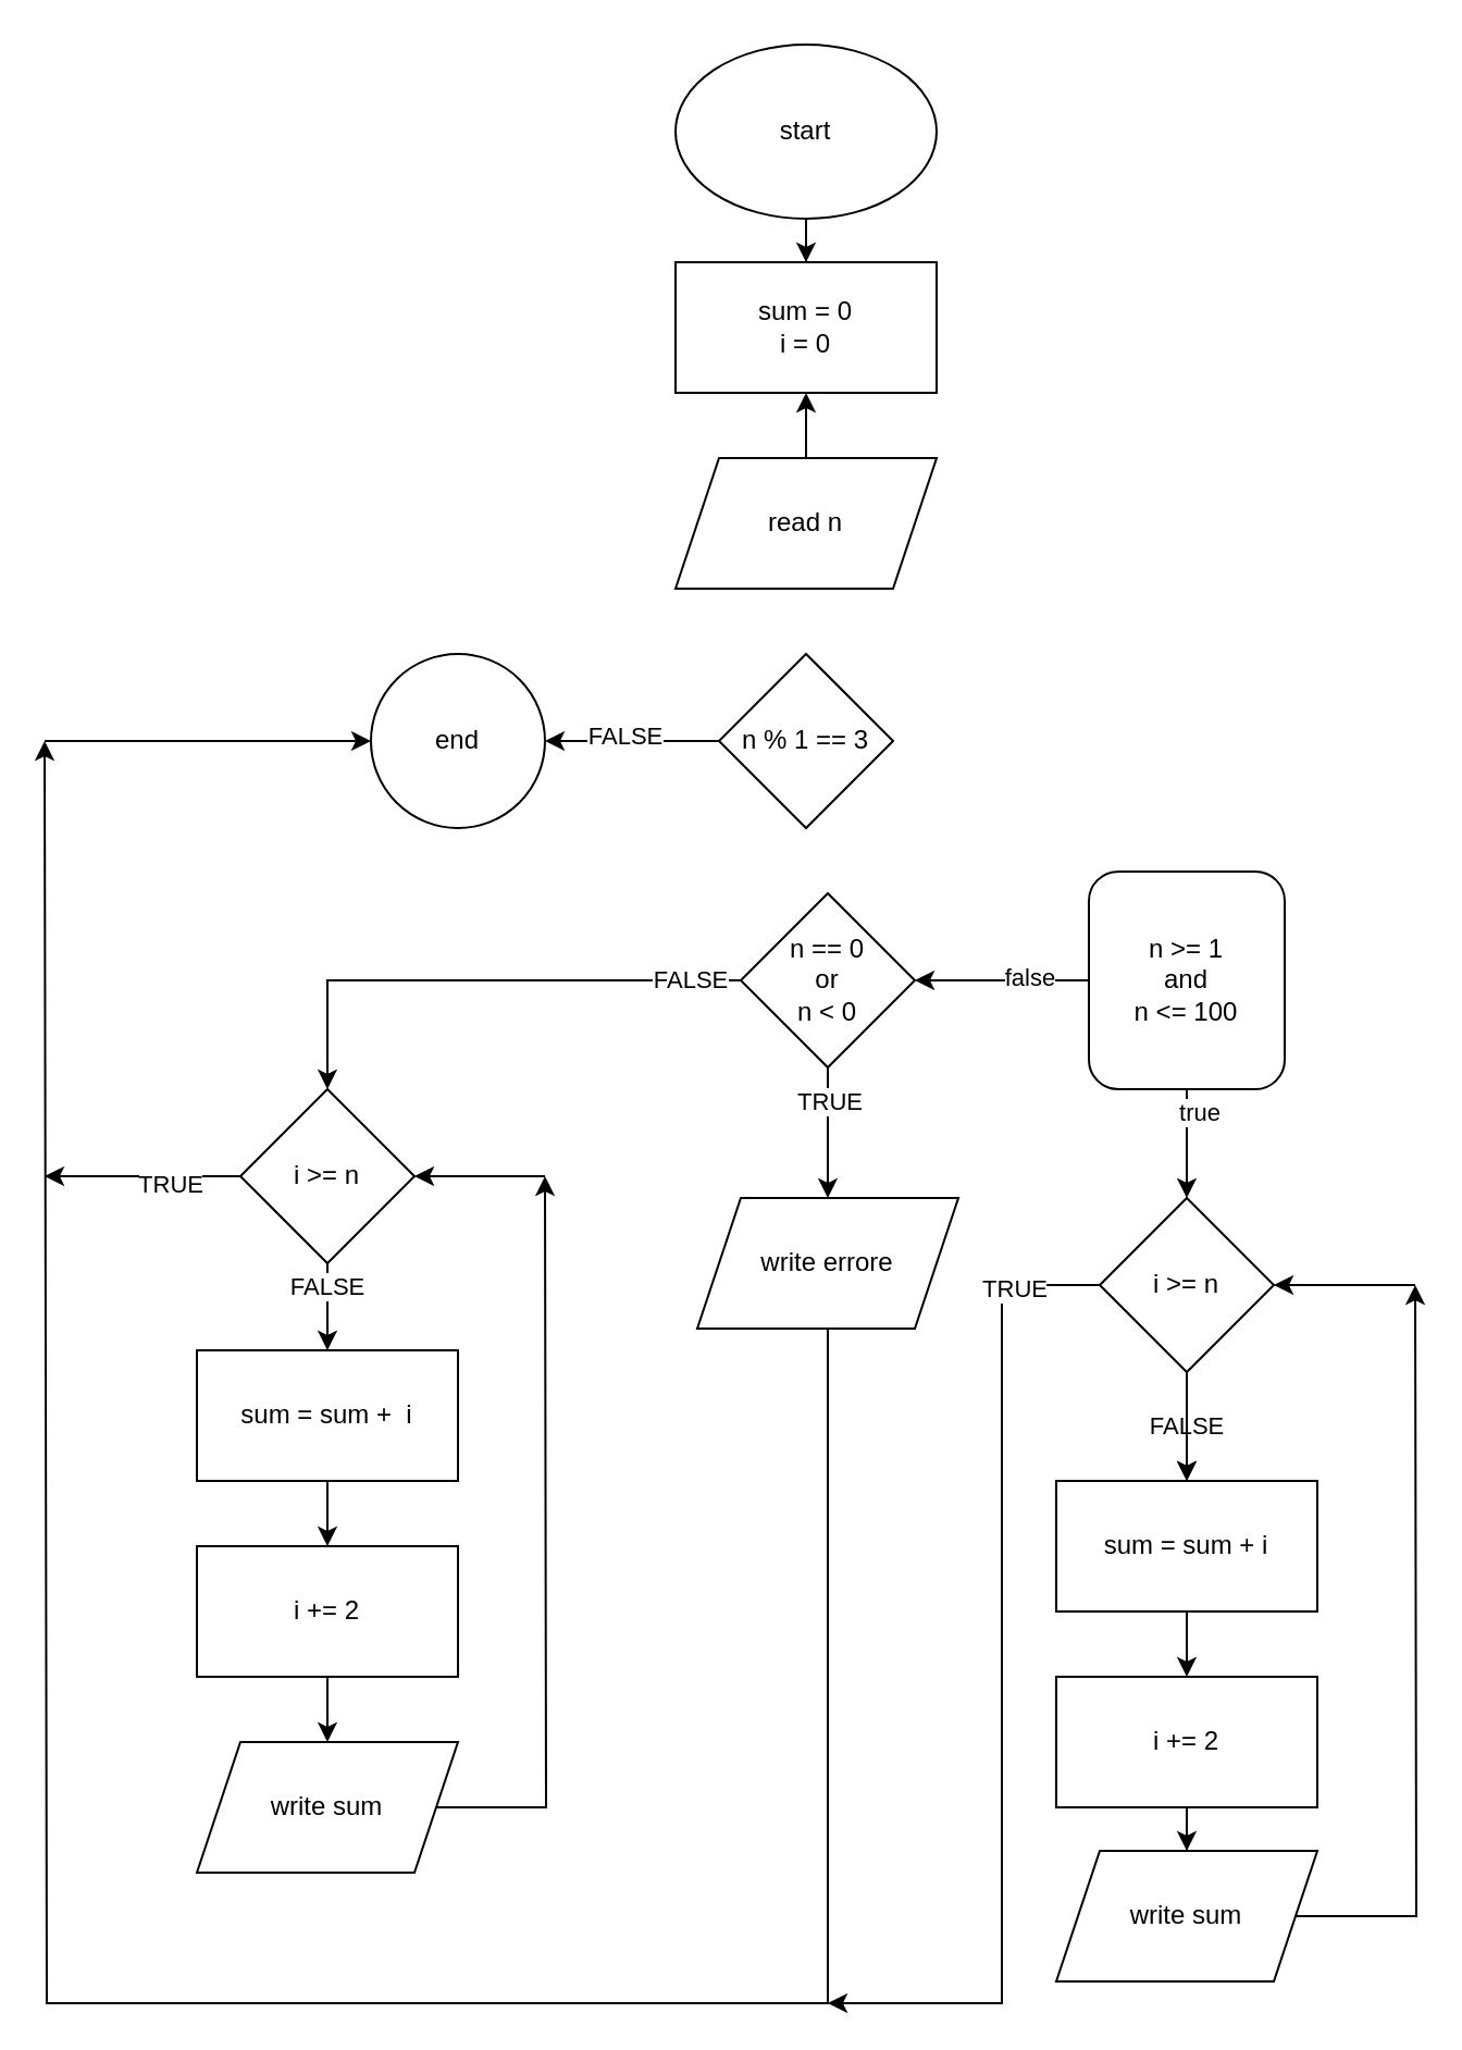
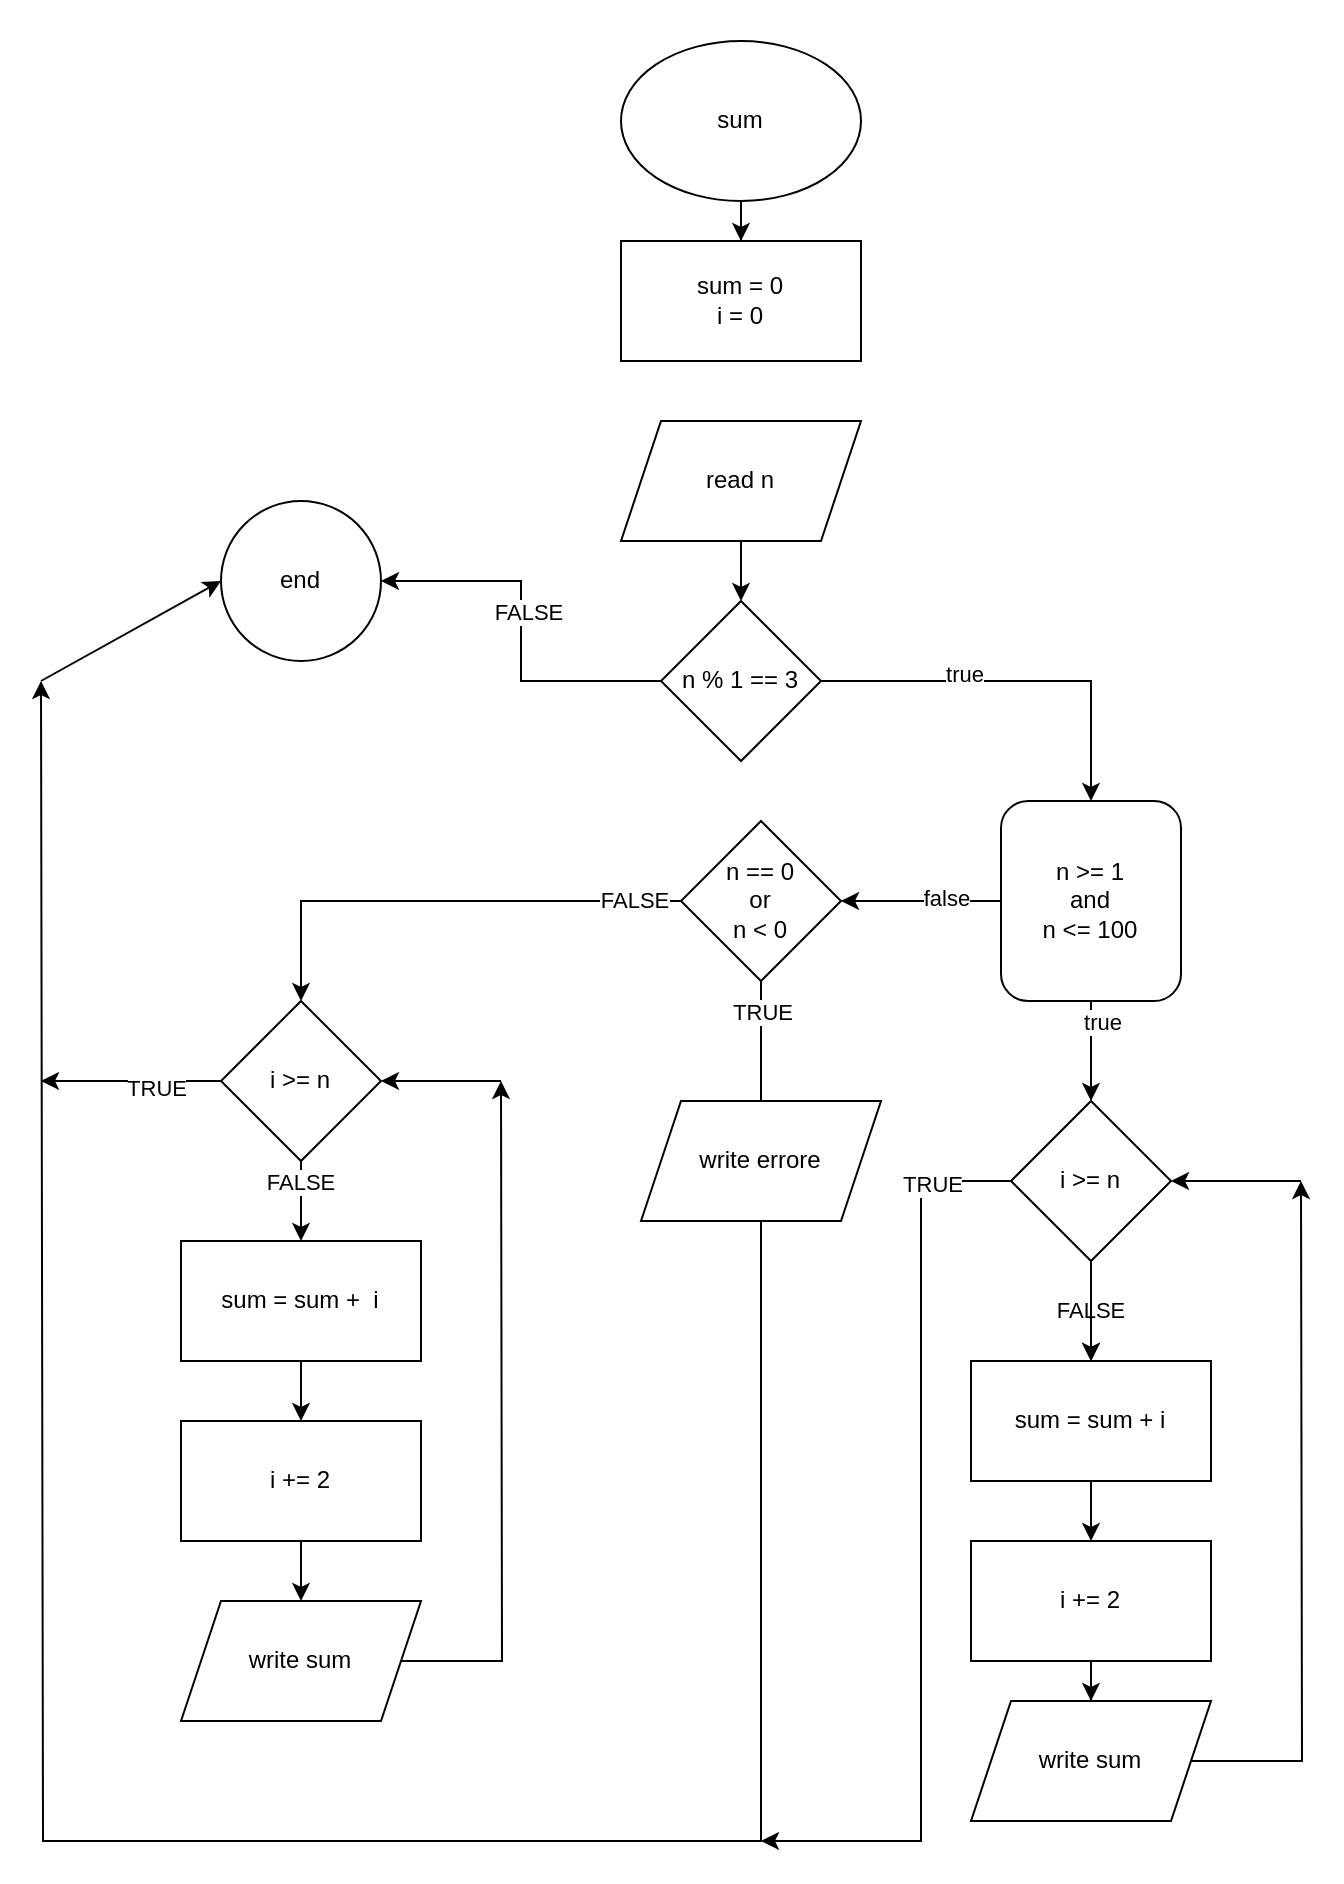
- <mxCell id="3" value="start" style="ellipse;whiteSpace=wrap;html=1;" vertex="1" parent="1"><mxGeometry x="310" y="20" width="120" height="80" as="geometry" /></mxCell>
+ <mxCell id="3" value="sum" style="ellipse;whiteSpace=wrap;html=1;" vertex="1" parent="1"><mxGeometry x="310" y="20" width="120" height="80" as="geometry" /></mxCell>
- <mxCell id="4" value="" style="edgeStyle=orthogonalEdgeStyle;rounded=0;orthogonalLoop=1;jettySize=auto;html=1;" edge="1" parent="1" source="5" target="16"><mxGeometry relative="1" as="geometry" /></mxCell>
+ <mxCell id="4" value="" style="edgeStyle=orthogonalEdgeStyle;rounded=0;orthogonalLoop=1;jettySize=auto;html=1;" edge="1" parent="1" source="5" target="10"><mxGeometry relative="1" as="geometry" /></mxCell>
- <mxCell id="35" value="end" style="ellipse;whiteSpace=wrap;html=1;" vertex="1" parent="1"><mxGeometry x="170" y="300" width="80" height="80" as="geometry" /></mxCell>
+ <mxCell id="35" value="end" style="ellipse;whiteSpace=wrap;html=1;" vertex="1" parent="1"><mxGeometry x="110" y="250" width="80" height="80" as="geometry" /></mxCell>
+ <mxCell id="6" value="" style="edgeStyle=orthogonalEdgeStyle;rounded=0;orthogonalLoop=1;jettySize=auto;html=1;" edge="1" parent="1" source="10" target="15"><mxGeometry relative="1" as="geometry" /></mxCell>
+ <mxCell id="7" value="true" style="edgeLabel;html=1;align=center;verticalAlign=middle;resizable=0;points=[];" vertex="1" connectable="0" parent="6"><mxGeometry x="-0.275" y="4" relative="1" as="geometry"><mxPoint as="offset" /></mxGeometry></mxCell>
- <mxCell id="28" value="" style="edgeStyle=orthogonalEdgeStyle;rounded=0;orthogonalLoop=1;jettySize=auto;html=1;" edge="1" parent="1" source="32" target="34"><mxGeometry relative="1" as="geometry" /></mxCell>
+ <mxCell id="28" value="" style="edgeStyle=orthogonalEdgeStyle;rounded=0;orthogonalLoop=1;jettySize=auto;html=1;endArrow=none;" edge="1" parent="1" source="32" target="34"><mxGeometry relative="1" as="geometry" /></mxCell>
